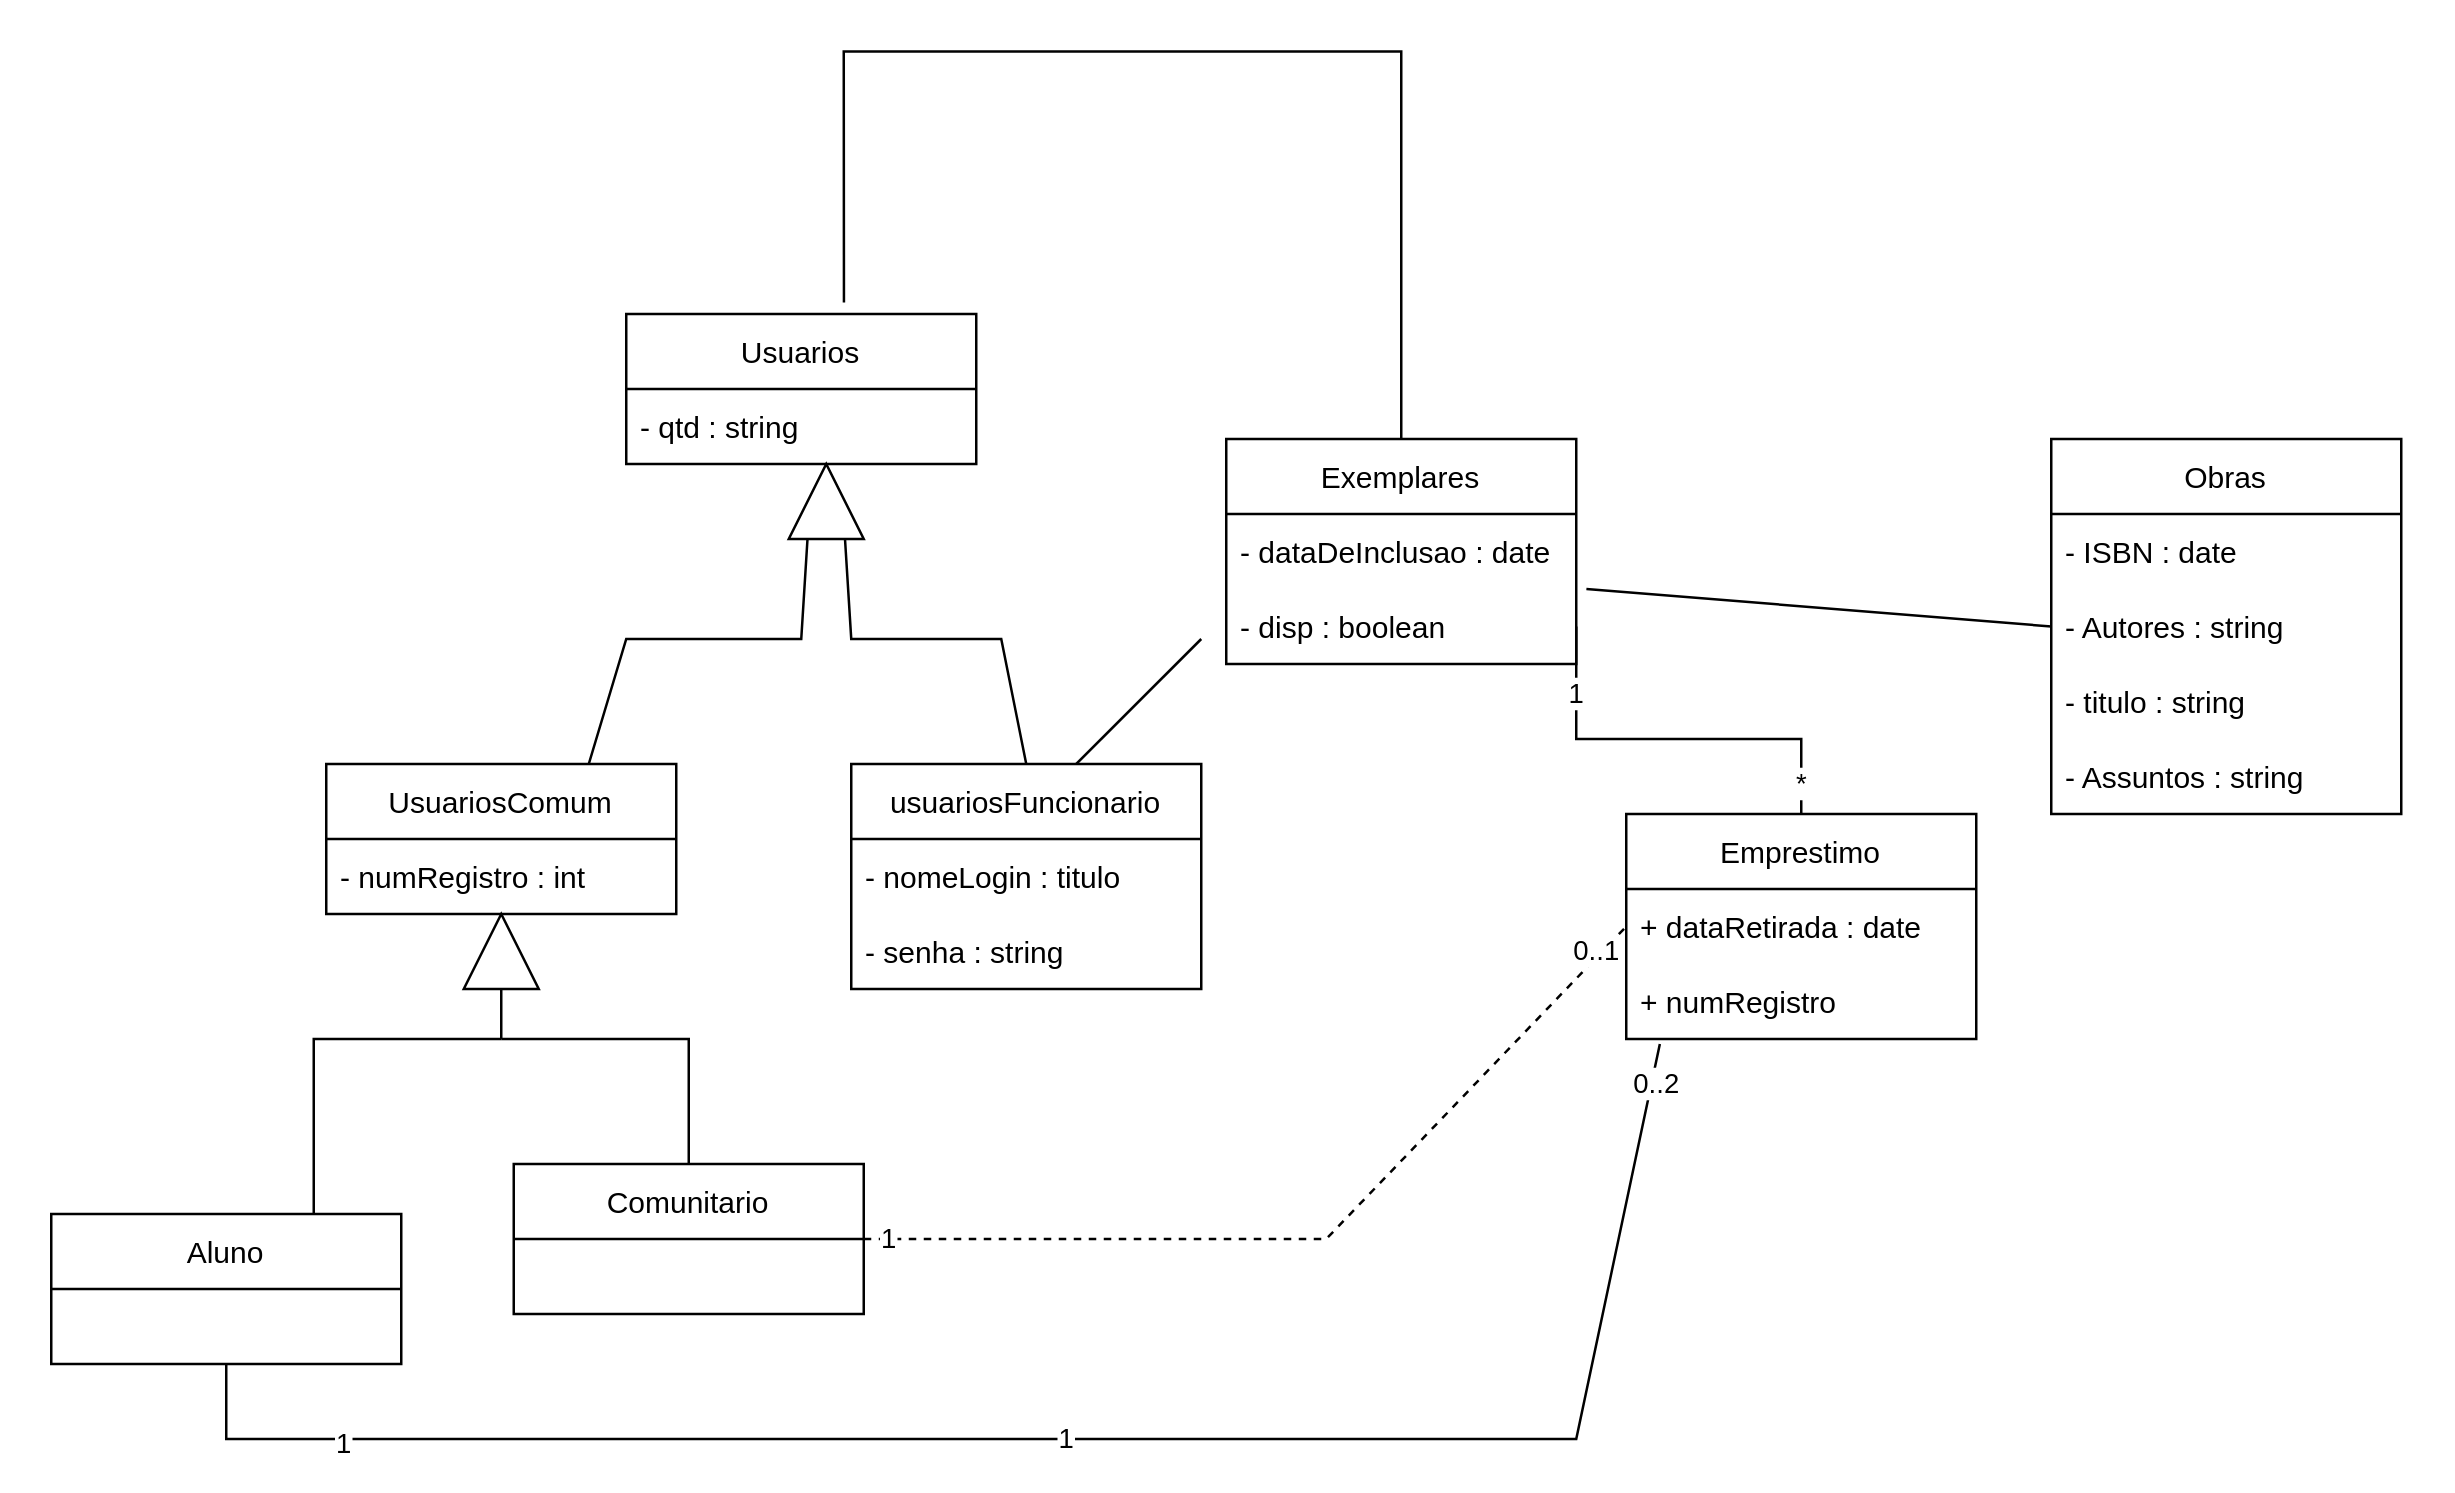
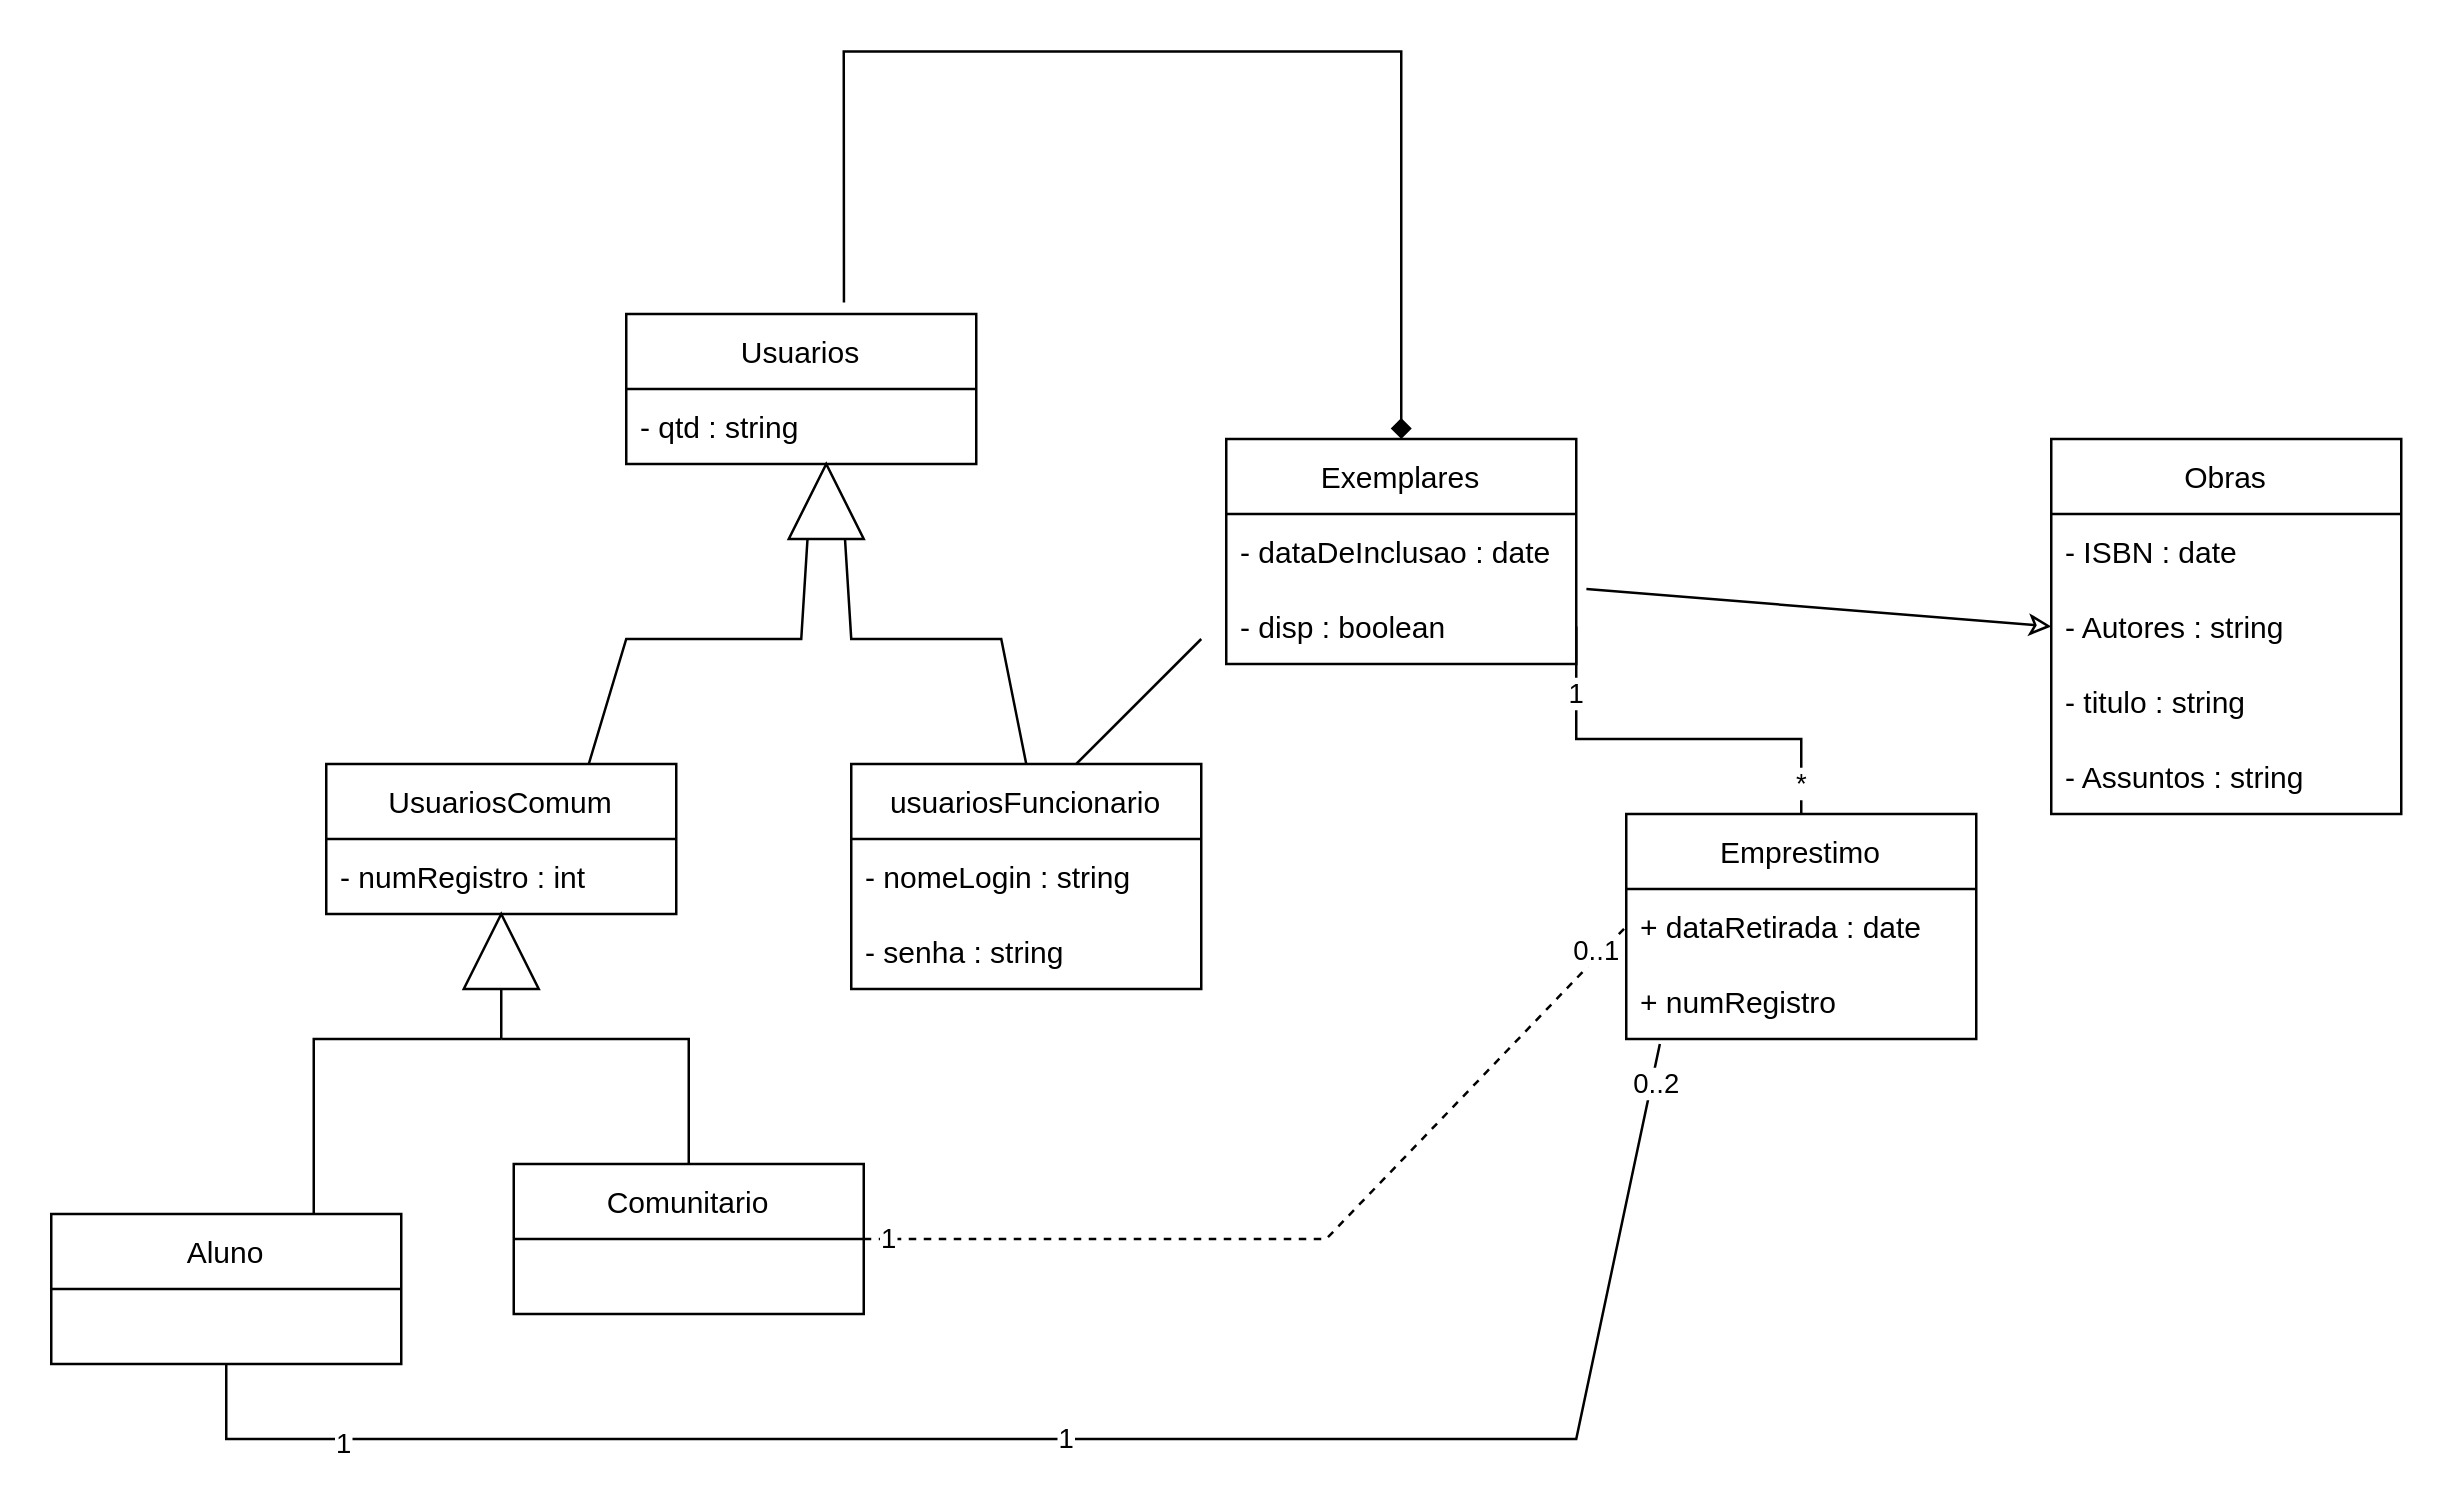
- <mxCell id="29" value="" style="endArrow=none;html=1;rounded=0;exitX=0.622;exitY=-0.077;exitDx=0;exitDy=0;exitPerimeter=0;entryX=0.5;entryY=0;entryDx=0;entryDy=0;" parent="1" source="7" edge="1" target="23"><mxGeometry width="50" height="50" relative="1" as="geometry"><mxPoint x="440" y="45" as="sourcePoint" /><mxPoint x="570" y="15" as="targetPoint" /><Array as="points"><mxPoint x="337" y="20" /><mxPoint x="560" y="20" /></Array></mxGeometry></mxCell>
+ <mxCell id="29" value="" style="endArrow=diamond;html=1;rounded=0;exitX=0.622;exitY=-0.077;exitDx=0;exitDy=0;exitPerimeter=0;entryX=0.5;entryY=0;entryDx=0;entryDy=0;" parent="1" source="7" edge="1" target="23"><mxGeometry width="50" height="50" relative="1" as="geometry"><mxPoint x="440" y="45" as="sourcePoint" /><mxPoint x="570" y="15" as="targetPoint" /><Array as="points"><mxPoint x="337" y="20" /><mxPoint x="560" y="20" /></Array></mxGeometry></mxCell>
- <mxCell id="30" value="" style="endArrow=none;html=1;rounded=0;entryX=0;entryY=0.5;entryDx=0;entryDy=0;exitX=1.029;exitY=0;exitDx=0;exitDy=0;exitPerimeter=0;endFill=0;" edge="1" parent="1" source="25" target="20"><mxGeometry width="50" height="50" relative="1" as="geometry"><mxPoint x="430" y="305" as="sourcePoint" /><mxPoint x="480" y="255" as="targetPoint" /></mxGeometry></mxCell>
+ <mxCell id="30" value="" style="endArrow=classic;html=1;rounded=0;entryX=0;entryY=0.5;entryDx=0;entryDy=0;exitX=1.029;exitY=0;exitDx=0;exitDy=0;exitPerimeter=0;endFill=0;" edge="1" parent="1" source="25" target="20"><mxGeometry width="50" height="50" relative="1" as="geometry"><mxPoint x="430" y="305" as="sourcePoint" /><mxPoint x="480" y="255" as="targetPoint" /></mxGeometry></mxCell>
- <mxCell id="5" value="- nomeLogin : titulo" style="text;strokeColor=none;fillColor=none;align=left;verticalAlign=middle;spacingLeft=4;spacingRight=4;overflow=hidden;points=[[0,0.5],[1,0.5]];portConstraint=eastwest;rotatable=0;" parent="4" vertex="1"><mxGeometry y="30" width="140" height="30" as="geometry" /></mxCell>
+ <mxCell id="5" value="- nomeLogin : string" style="text;strokeColor=none;fillColor=none;align=left;verticalAlign=middle;spacingLeft=4;spacingRight=4;overflow=hidden;points=[[0,0.5],[1,0.5]];portConstraint=eastwest;rotatable=0;" parent="4" vertex="1"><mxGeometry y="30" width="140" height="30" as="geometry" /></mxCell>
